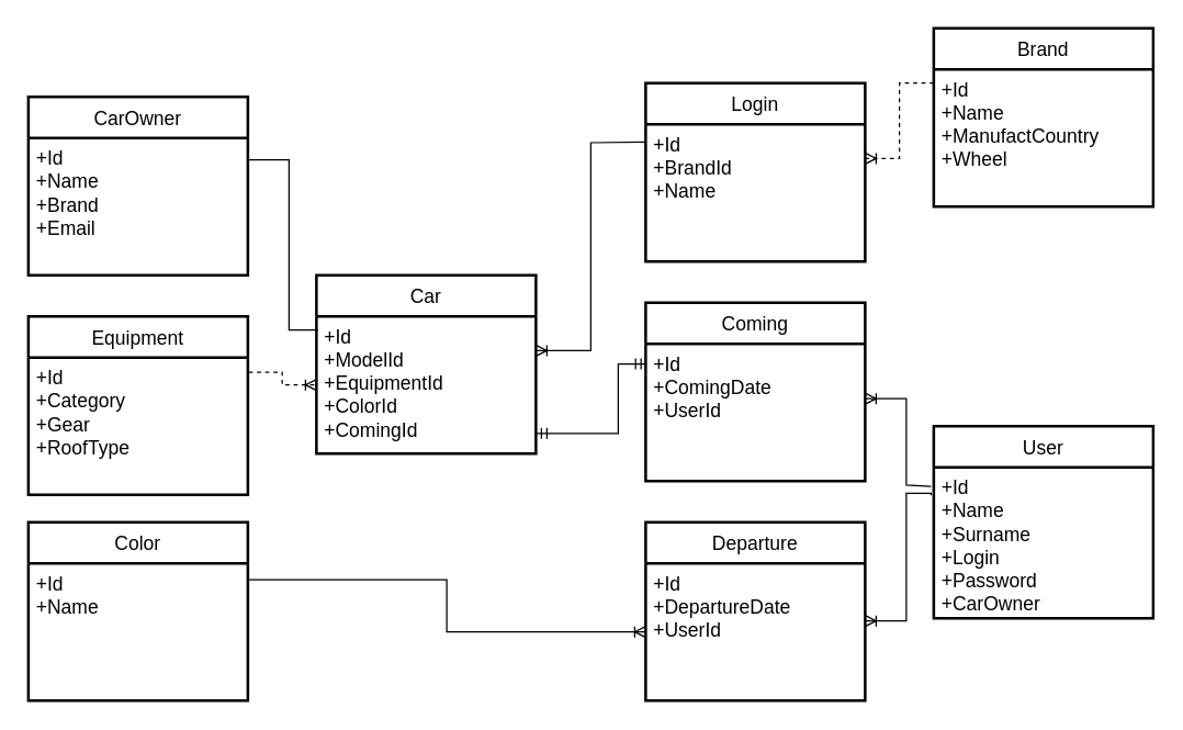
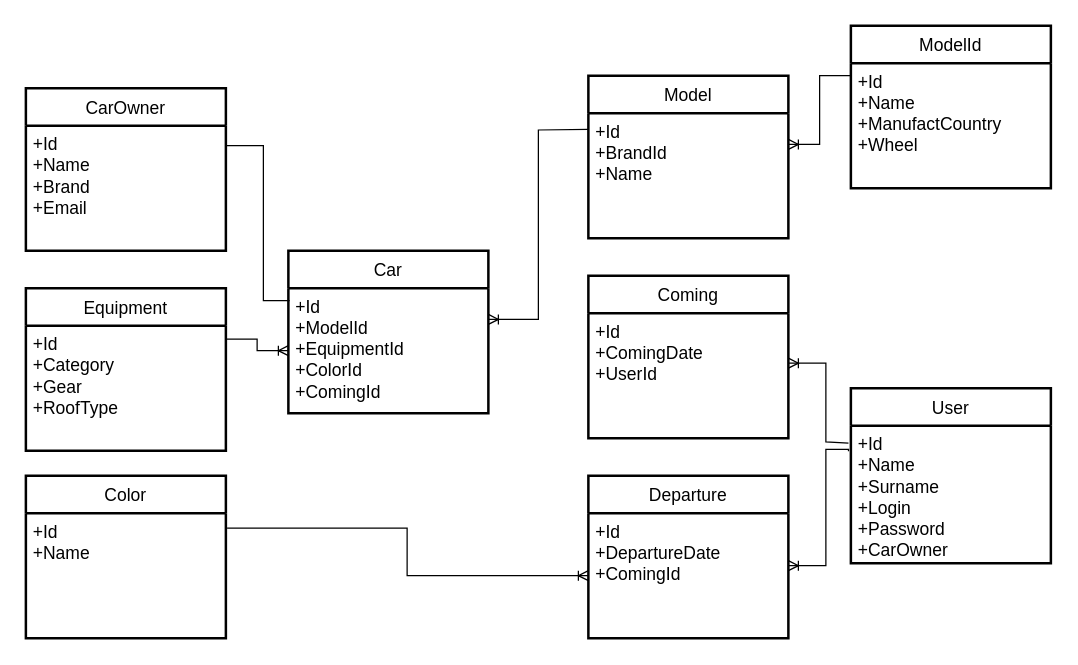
- <mxCell id="8" value="Brand" style="swimlane;childLayout=stackLayout;horizontal=1;startSize=30;horizontalStack=0;fontSize=14;fontStyle=0;strokeWidth=2;resizeParent=0;resizeLast=1;shadow=0;dashed=0;align=center;" parent="1" vertex="1"><mxGeometry x="680" y="20" width="160" height="130" as="geometry"><mxRectangle x="320" y="220" width="70" height="30" as="alternateBounds" /></mxGeometry></mxCell>
+ <mxCell id="8" value="ModelId" style="swimlane;childLayout=stackLayout;horizontal=1;startSize=30;horizontalStack=0;fontSize=14;fontStyle=0;strokeWidth=2;resizeParent=0;resizeLast=1;shadow=0;dashed=0;align=center;" parent="1" vertex="1"><mxGeometry x="680" y="20" width="160" height="130" as="geometry"><mxRectangle x="320" y="220" width="70" height="30" as="alternateBounds" /></mxGeometry></mxCell>
- <mxCell id="6" value="Login" style="swimlane;childLayout=stackLayout;horizontal=1;startSize=30;horizontalStack=0;fontSize=14;fontStyle=0;strokeWidth=2;resizeParent=0;resizeLast=1;shadow=0;dashed=0;align=center;" parent="1" vertex="1"><mxGeometry x="470" y="60" width="160" height="130" as="geometry"><mxRectangle x="320" y="220" width="70" height="30" as="alternateBounds" /></mxGeometry></mxCell>
+ <mxCell id="6" value="Model" style="swimlane;childLayout=stackLayout;horizontal=1;startSize=30;horizontalStack=0;fontSize=14;fontStyle=0;strokeWidth=2;resizeParent=0;resizeLast=1;shadow=0;dashed=0;align=center;" parent="1" vertex="1"><mxGeometry x="470" y="60" width="160" height="130" as="geometry"><mxRectangle x="320" y="220" width="70" height="30" as="alternateBounds" /></mxGeometry></mxCell>
- <mxCell id="25" value="" style="edgeStyle=orthogonalEdgeStyle;fontSize=14;html=1;endArrow=ERoneToMany;rounded=0;entryX=1;entryY=0.25;entryDx=0;entryDy=0;exitX=0;exitY=0.1;exitDx=0;exitDy=0;exitPerimeter=0;dashed=1;" parent="1" source="9" target="7" edge="1"><mxGeometry width="100" height="100" relative="1" as="geometry"><mxPoint x="718.08" y="362.7" as="sourcePoint" /><mxPoint x="640" y="310" as="targetPoint" /></mxGeometry></mxCell>
+ <mxCell id="25" value="" style="edgeStyle=orthogonalEdgeStyle;fontSize=14;html=1;endArrow=ERoneToMany;rounded=0;entryX=1;entryY=0.25;entryDx=0;entryDy=0;exitX=0;exitY=0.1;exitDx=0;exitDy=0;exitPerimeter=0;" parent="1" source="9" target="7" edge="1"><mxGeometry width="100" height="100" relative="1" as="geometry"><mxPoint x="718.08" y="362.7" as="sourcePoint" /><mxPoint x="640" y="310" as="targetPoint" /></mxGeometry></mxCell>
- <mxCell id="12" value="" style="edgeStyle=orthogonalEdgeStyle;fontSize=14;html=1;endArrow=ERoneToMany;rounded=0;exitX=1.004;exitY=0.107;exitDx=0;exitDy=0;entryX=0;entryY=0.5;entryDx=0;entryDy=0;exitPerimeter=0;dashed=1;" parent="1" source="11" target="3" edge="1"><mxGeometry width="100" height="100" relative="1" as="geometry"><mxPoint x="160" y="-25" as="sourcePoint" /><mxPoint x="280" y="205" as="targetPoint" /><Array as="points"><mxPoint x="205" y="271" /><mxPoint x="205" y="280" /></Array></mxGeometry></mxCell>
+ <mxCell id="12" value="" style="edgeStyle=orthogonalEdgeStyle;fontSize=14;html=1;endArrow=ERoneToMany;rounded=0;exitX=1.004;exitY=0.107;exitDx=0;exitDy=0;entryX=0;entryY=0.5;entryDx=0;entryDy=0;exitPerimeter=0;" parent="1" source="11" target="3" edge="1"><mxGeometry width="100" height="100" relative="1" as="geometry"><mxPoint x="160" y="-25" as="sourcePoint" /><mxPoint x="280" y="205" as="targetPoint" /><Array as="points"><mxPoint x="205" y="271" /><mxPoint x="205" y="280" /></Array></mxGeometry></mxCell>
- <mxCell id="20" value="" style="edgeStyle=orthogonalEdgeStyle;fontSize=14;html=1;endArrow=ERmandOne;startArrow=ERmandOne;rounded=0;entryX=0.004;entryY=0.147;entryDx=0;entryDy=0;exitX=1;exitY=0.853;exitDx=0;exitDy=0;entryPerimeter=0;exitPerimeter=0;" parent="1" source="3" target="17" edge="1"><mxGeometry width="100" height="100" relative="1" as="geometry"><mxPoint x="390" y="240" as="sourcePoint" /><mxPoint x="470" y="270" as="targetPoint" /><Array as="points"><mxPoint x="450" y="315" /><mxPoint x="450" y="265" /></Array></mxGeometry></mxCell>
- <mxCell id="19" value="+Id&#10;+DepartureDate&#10;+UserId" style="align=left;strokeColor=none;fillColor=none;spacingLeft=4;fontSize=14;verticalAlign=top;resizable=0;rotatable=0;part=1;" parent="18" vertex="1"><mxGeometry y="30" width="160" height="100" as="geometry" /></mxCell>
+ <mxCell id="19" value="+Id&#10;+DepartureDate&#10;+ComingId" style="align=left;strokeColor=none;fillColor=none;spacingLeft=4;fontSize=14;verticalAlign=top;resizable=0;rotatable=0;part=1;" parent="18" vertex="1"><mxGeometry y="30" width="160" height="100" as="geometry" /></mxCell>
